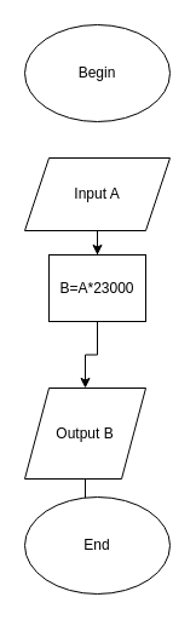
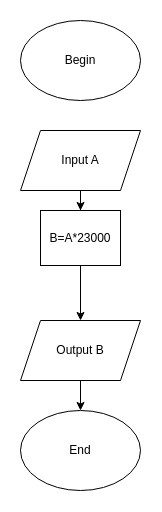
- <mxCell id="8" value="Output B" style="shape=parallelogram;perimeter=parallelogramPerimeter;whiteSpace=wrap;html=1;fixedSize=1;" vertex="1" parent="1"><mxGeometry x="20" y="320" width="100" height="75" as="geometry" /></mxCell>
+ <mxCell id="8" value="Output B" style="shape=parallelogram;perimeter=parallelogramPerimeter;whiteSpace=wrap;html=1;fixedSize=1;" vertex="1" parent="1"><mxGeometry x="20" y="320" width="120" height="60" as="geometry" /></mxCell>
